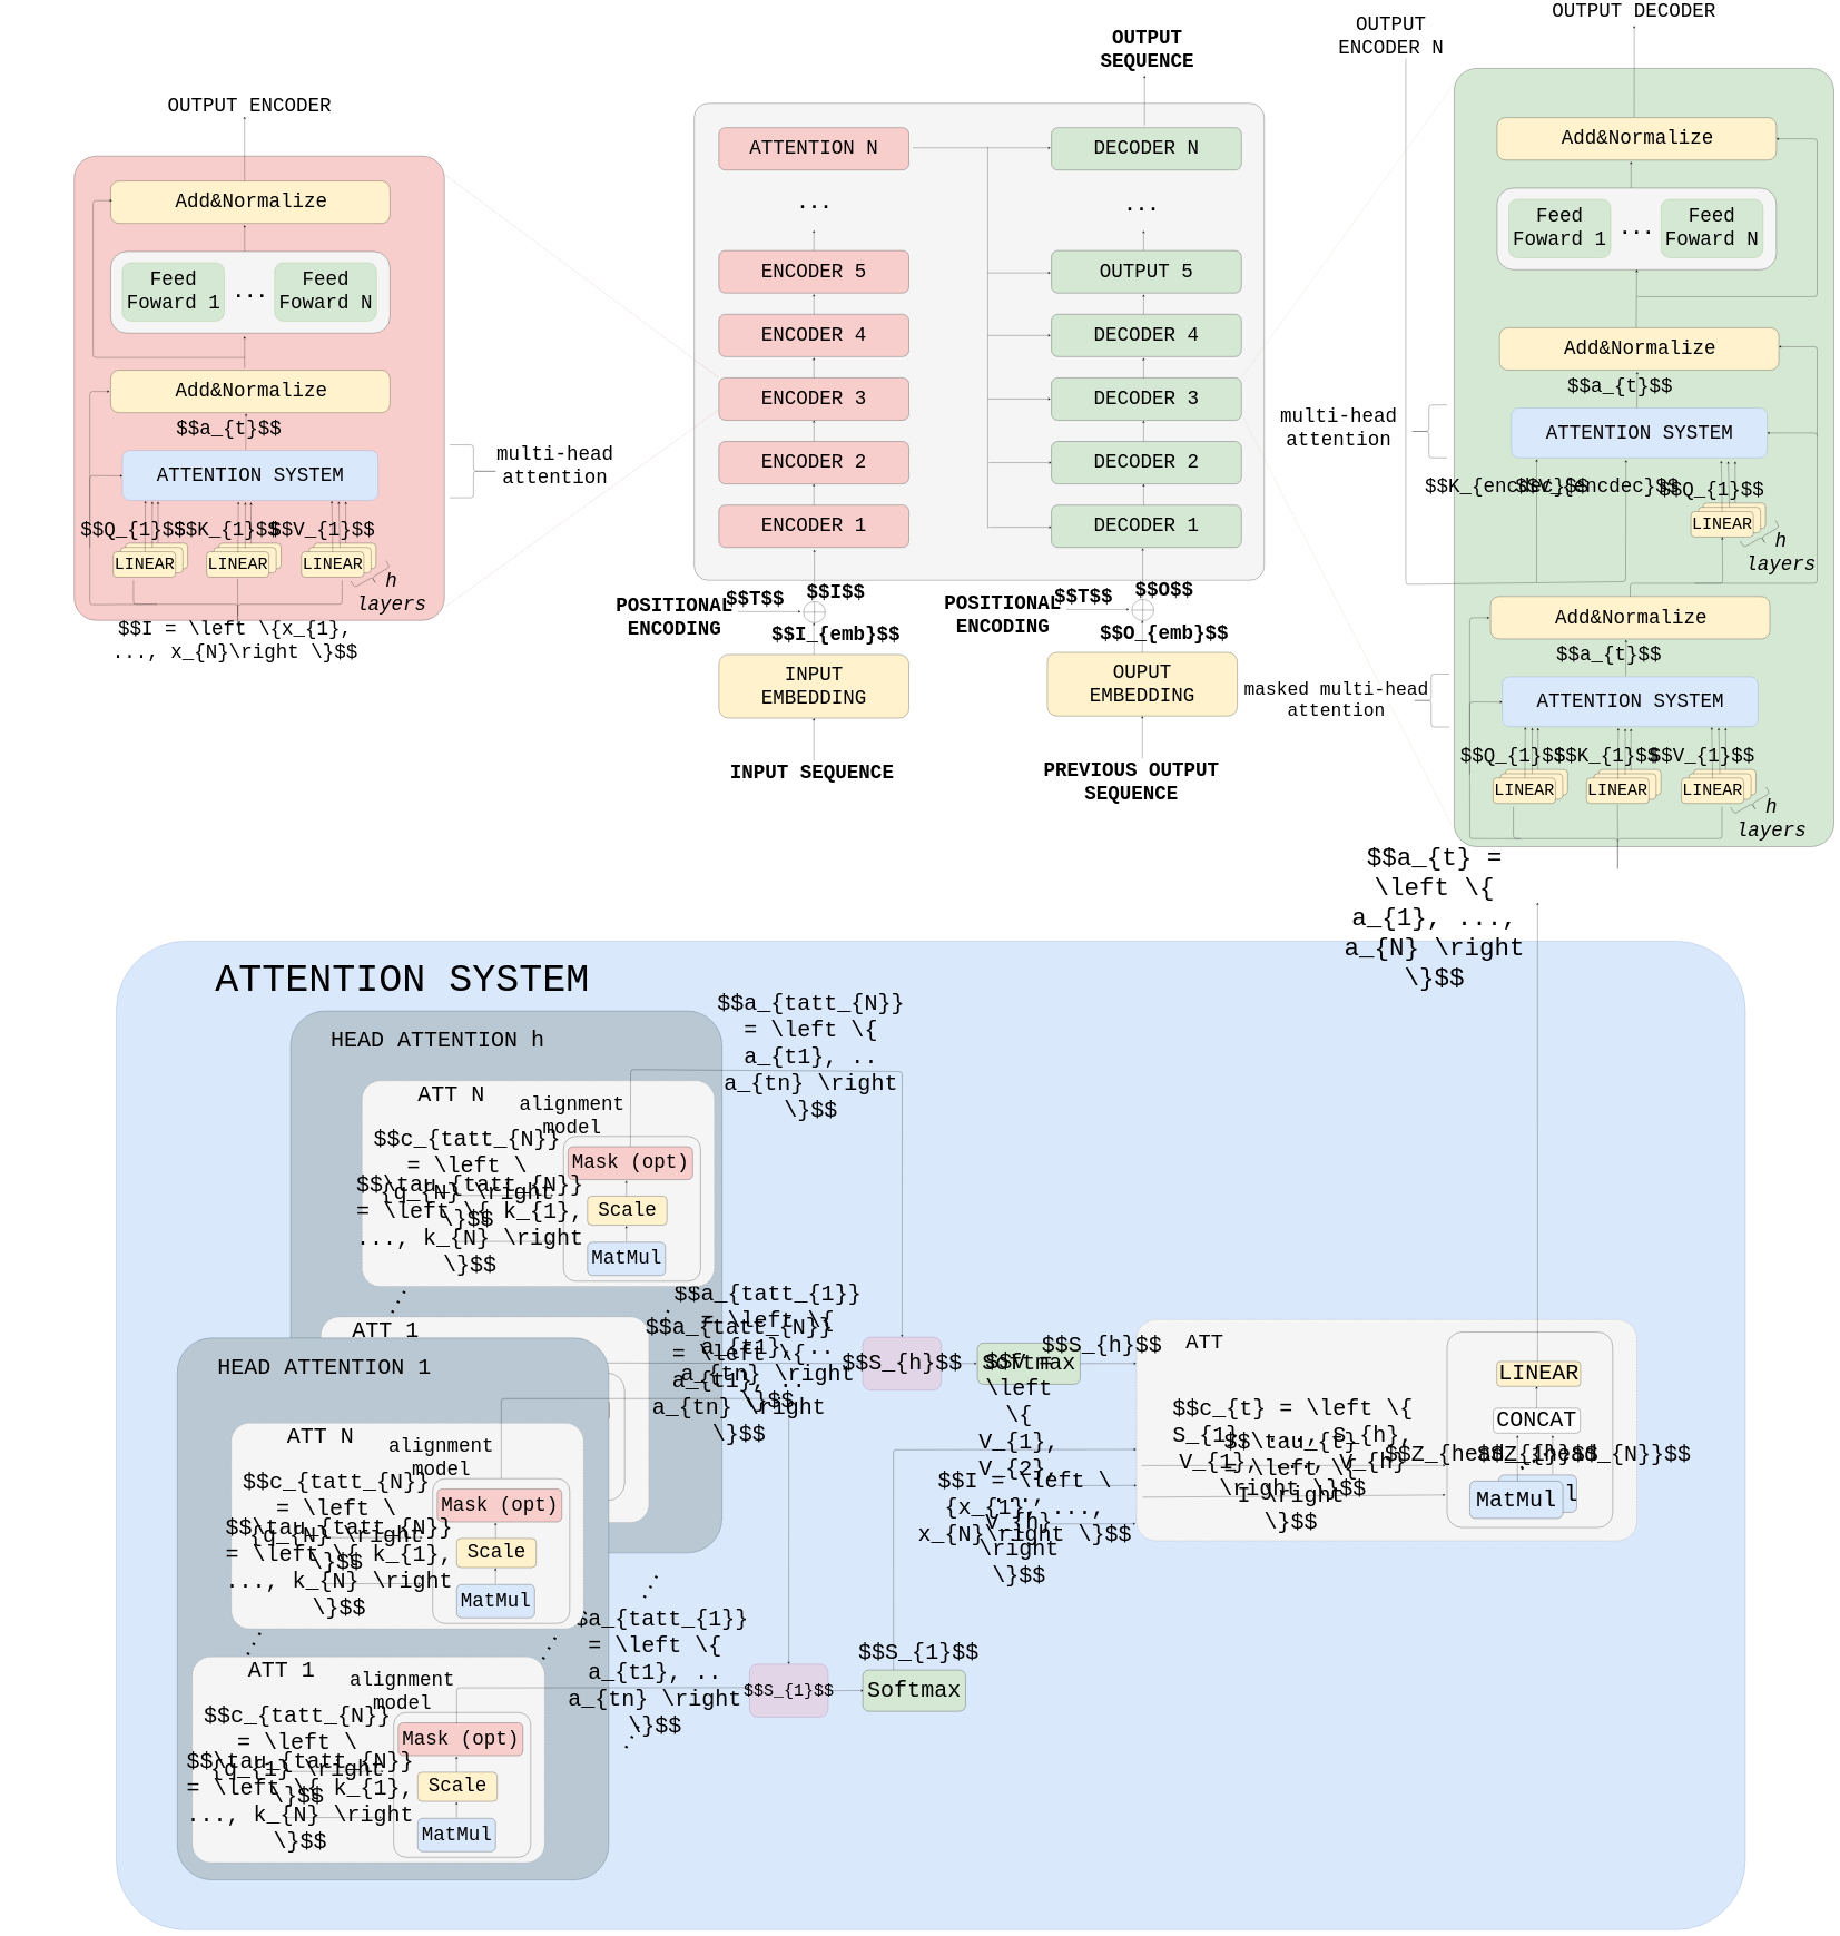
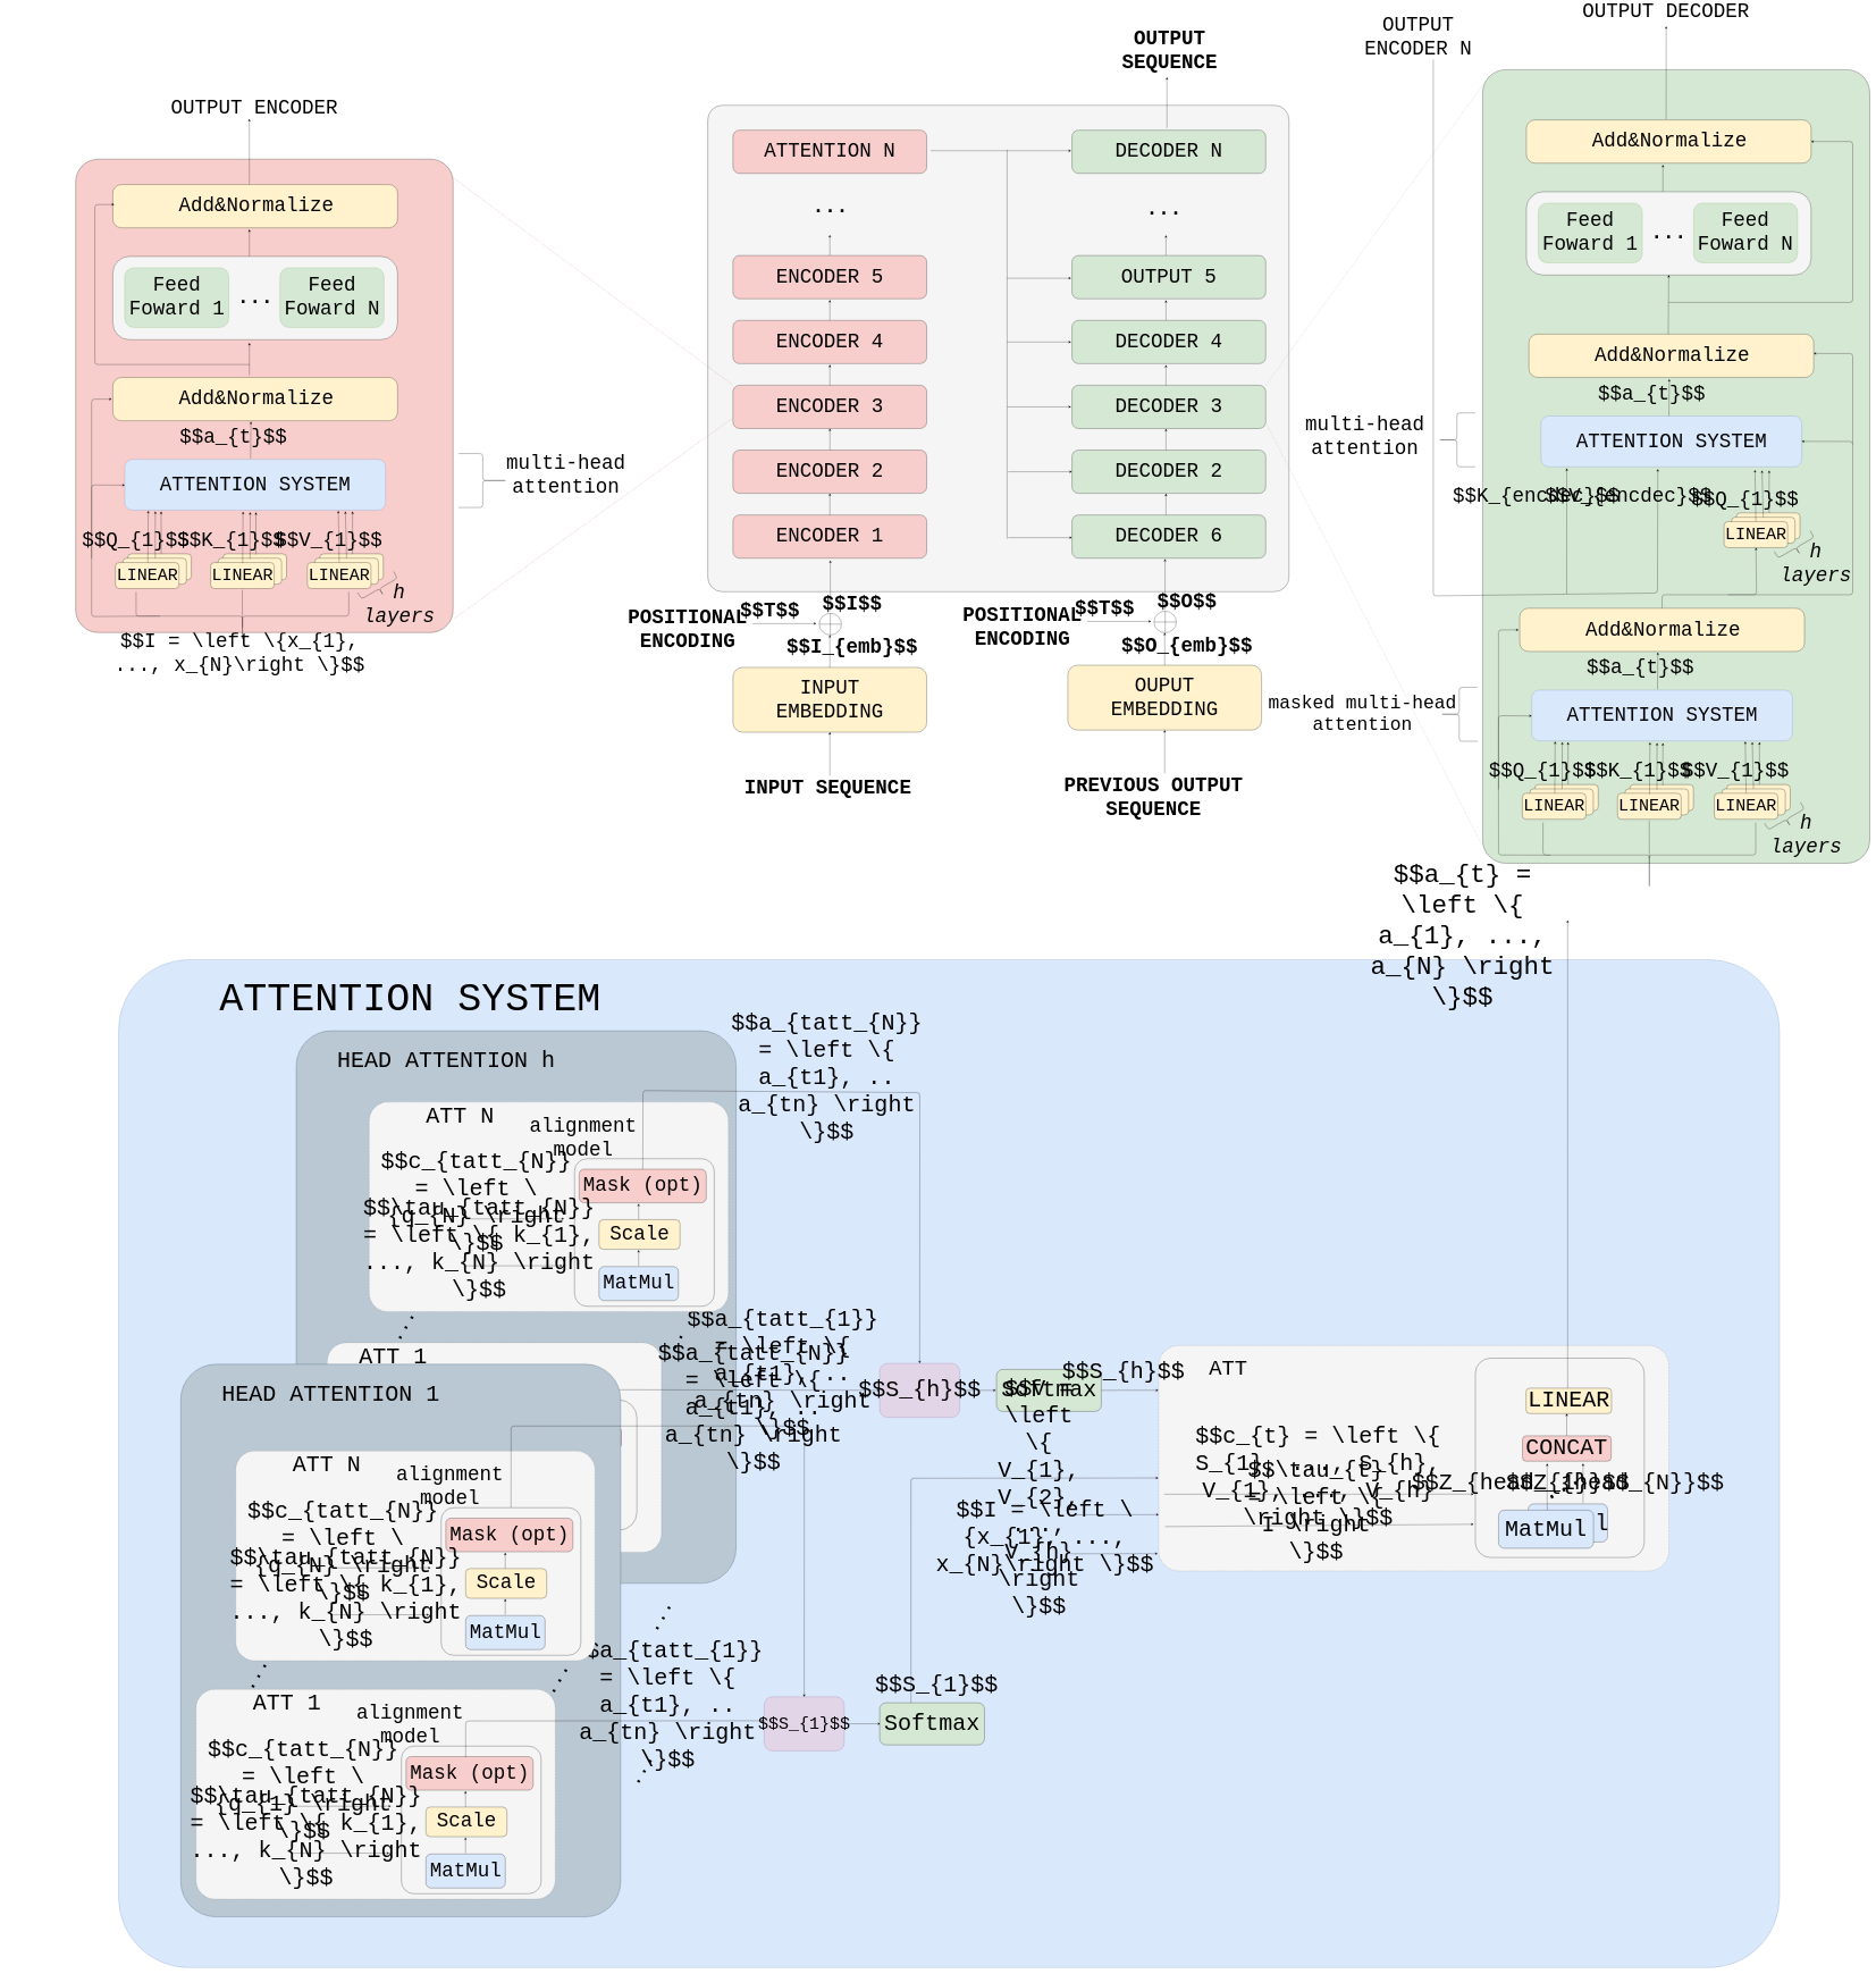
- <mxCell id="50" value="&lt;font style=&quot;font-size: 70px;&quot;&gt;&lt;span style=&quot;font-size: 70px;&quot;&gt;DECODER 1&lt;/span&gt;&lt;/font&gt;" style="text;html=1;strokeColor=none;fillColor=none;align=center;verticalAlign=middle;whiteSpace=wrap;rounded=0;fontColor=#000000;fontFamily=Courier New;fontSize=70;strokeWidth=1;fontStyle=0" parent="1" vertex="1"><mxGeometry x="3845.018" y="1849.953" width="546.151" height="76.167" as="geometry" /></mxCell>
+ <mxCell id="50" value="&lt;font style=&quot;font-size: 70px;&quot;&gt;&lt;span style=&quot;font-size: 70px;&quot;&gt;DECODER 6&lt;/span&gt;&lt;/font&gt;" style="text;html=1;strokeColor=none;fillColor=none;align=center;verticalAlign=middle;whiteSpace=wrap;rounded=0;fontColor=#000000;fontFamily=Courier New;fontSize=70;strokeWidth=1;fontStyle=0" parent="1" vertex="1"><mxGeometry x="3845.018" y="1849.953" width="546.151" height="76.167" as="geometry" /></mxCell>
- <mxCell id="235" value="&lt;span style=&quot;font-size: 80px;&quot;&gt;CONCAT&lt;/span&gt;" style="rounded=1;whiteSpace=wrap;html=1;strokeColor=#000000;strokeWidth=1;fontFamily=Courier New;fontSize=80;fillColor=#ffffff;fontStyle=0;" parent="1" vertex="1"><mxGeometry x="5364.407" y="5056.29" width="312.438" height="89.509" as="geometry" /></mxCell>
+ <mxCell id="235" value="&lt;span style=&quot;font-size: 80px;&quot;&gt;CONCAT&lt;/span&gt;" style="rounded=1;whiteSpace=wrap;html=1;strokeColor=#000000;strokeWidth=1;fontFamily=Courier New;fontSize=80;fillColor=#f8cecc;fontStyle=0" parent="1" vertex="1"><mxGeometry x="5364.407" y="5056.29" width="312.438" height="89.509" as="geometry" /></mxCell>
